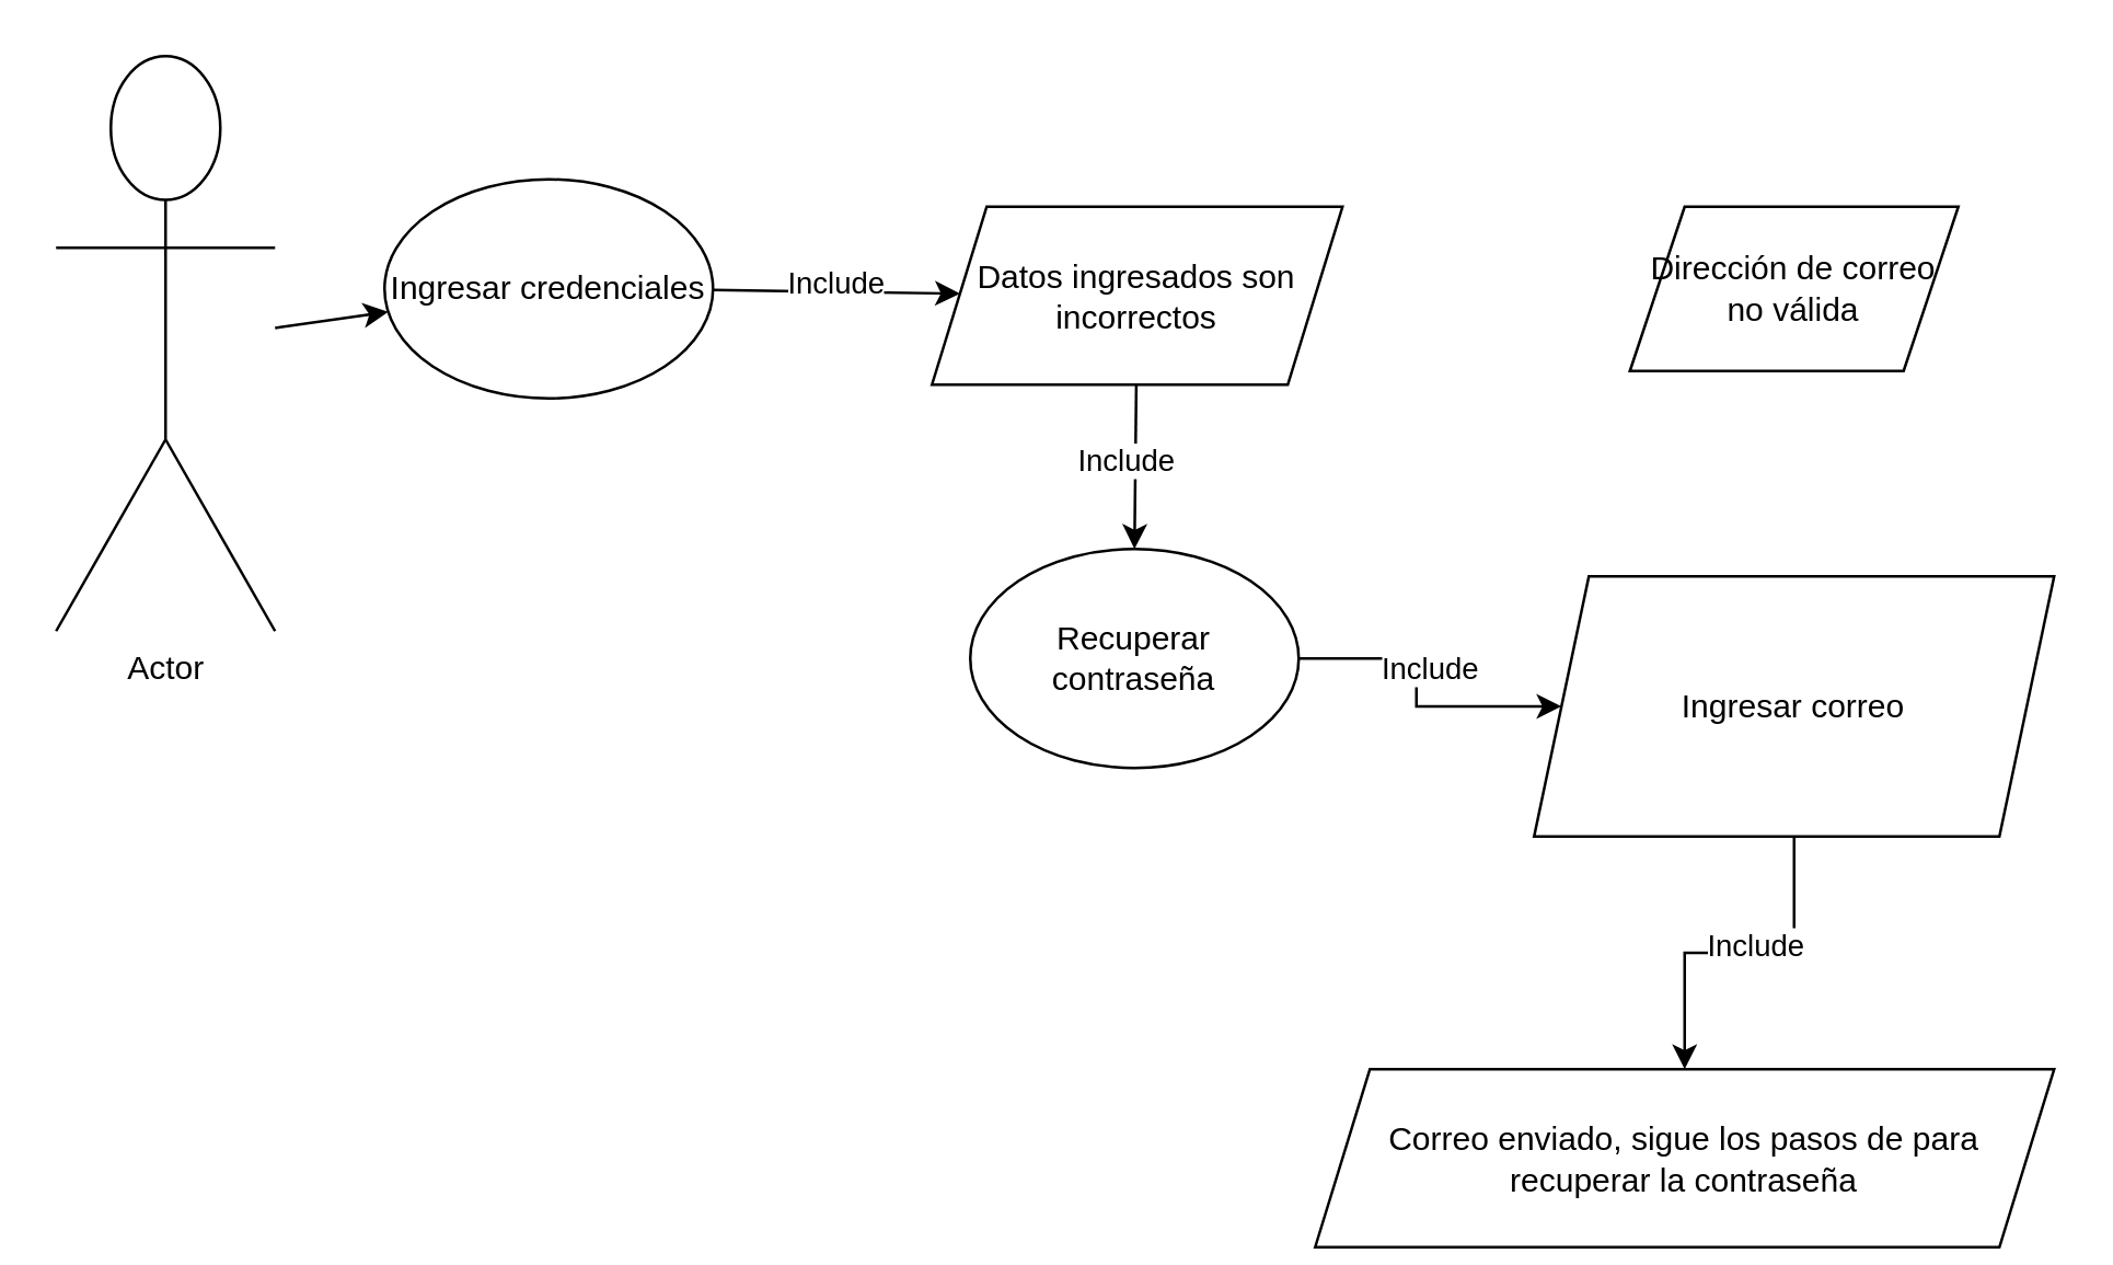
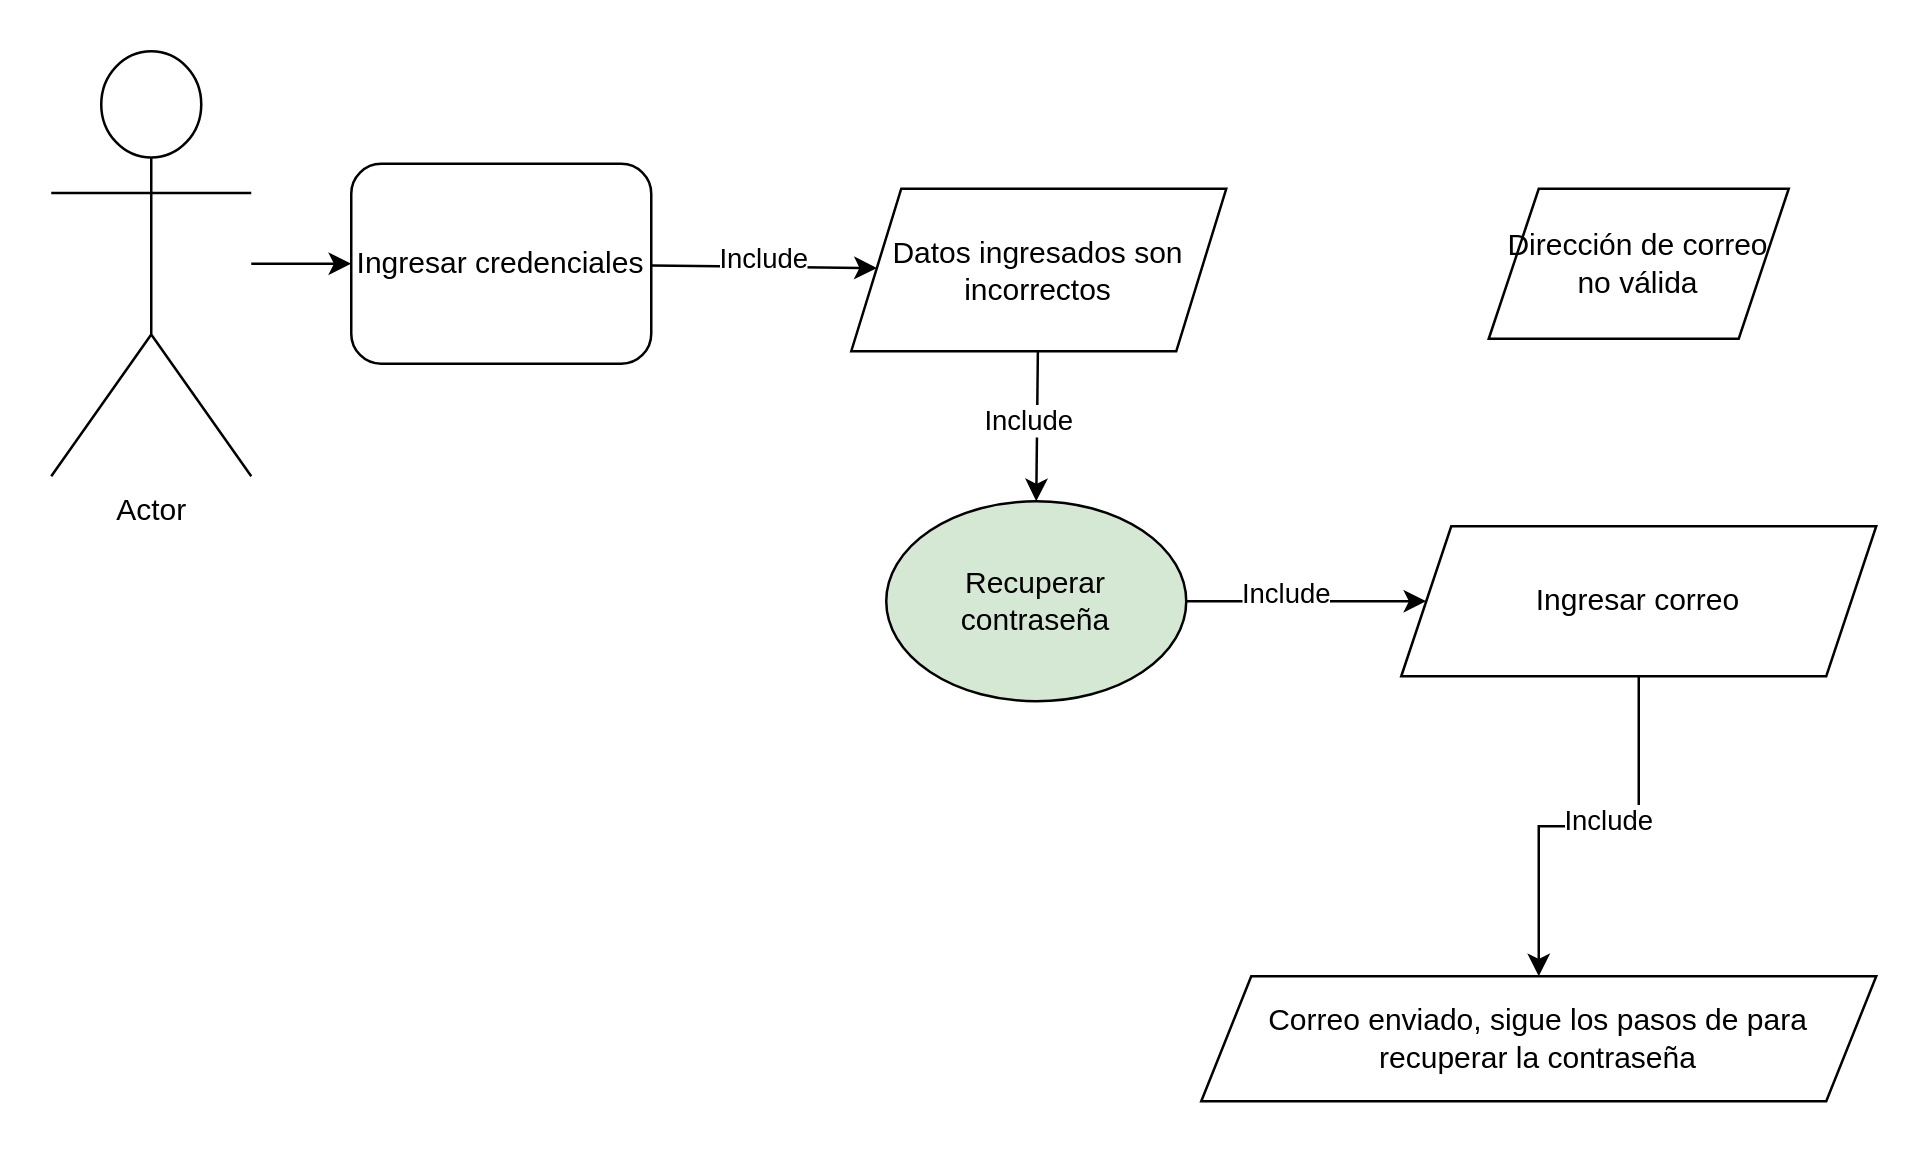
- <mxCell id="4" value="Ingresar credenciales" style="ellipse;whiteSpace=wrap;html=1;" vertex="1" parent="1"><mxGeometry x="140.001" y="65" width="120" height="80" as="geometry" /></mxCell>
+ <mxCell id="4" value="Ingresar credenciales" style="whiteSpace=wrap;html=1;rounded=1;" vertex="1" parent="1"><mxGeometry x="140.001" y="65" width="120" height="80" as="geometry" /></mxCell>
- <mxCell id="2" value="Actor" style="shape=umlActor;verticalLabelPosition=bottom;verticalAlign=top;html=1;outlineConnect=0;" vertex="1" parent="1"><mxGeometry x="20" y="20" width="80" height="210" as="geometry" /></mxCell>
+ <mxCell id="2" value="Actor" style="shape=umlActor;verticalLabelPosition=bottom;verticalAlign=top;html=1;outlineConnect=0;" vertex="1" parent="1"><mxGeometry x="20" y="20" width="80" height="170" as="geometry" /></mxCell>
- <mxCell id="13" value="Recuperar contraseña" style="ellipse;whiteSpace=wrap;html=1;" vertex="1" parent="1"><mxGeometry x="354" y="200" width="120" height="80" as="geometry" /></mxCell>
+ <mxCell id="13" value="Recuperar contraseña" style="ellipse;whiteSpace=wrap;html=1;fillColor=#d5e8d4;" vertex="1" parent="1"><mxGeometry x="354" y="200" width="120" height="80" as="geometry" /></mxCell>
- <mxCell id="16" value="Ingresar correo" style="shape=parallelogram;perimeter=parallelogramPerimeter;whiteSpace=wrap;html=1;fixedSize=1;" vertex="1" parent="1"><mxGeometry x="560" y="210" width="190" height="95" as="geometry" /></mxCell>
+ <mxCell id="16" value="Ingresar correo" style="shape=parallelogram;perimeter=parallelogramPerimeter;whiteSpace=wrap;html=1;fixedSize=1;" vertex="1" parent="1"><mxGeometry x="560" y="210" width="190" height="60" as="geometry" /></mxCell>
- <mxCell id="18" value="Correo enviado, sigue los pasos de para recuperar la contraseña" style="shape=parallelogram;perimeter=parallelogramPerimeter;whiteSpace=wrap;html=1;fixedSize=1;" vertex="1" parent="1"><mxGeometry x="480" y="390" width="270" height="65" as="geometry" /></mxCell>
+ <mxCell id="18" value="Correo enviado, sigue los pasos de para recuperar la contraseña" style="shape=parallelogram;perimeter=parallelogramPerimeter;whiteSpace=wrap;html=1;fixedSize=1;" vertex="1" parent="1"><mxGeometry x="480" y="390" width="270" height="50" as="geometry" /></mxCell>
